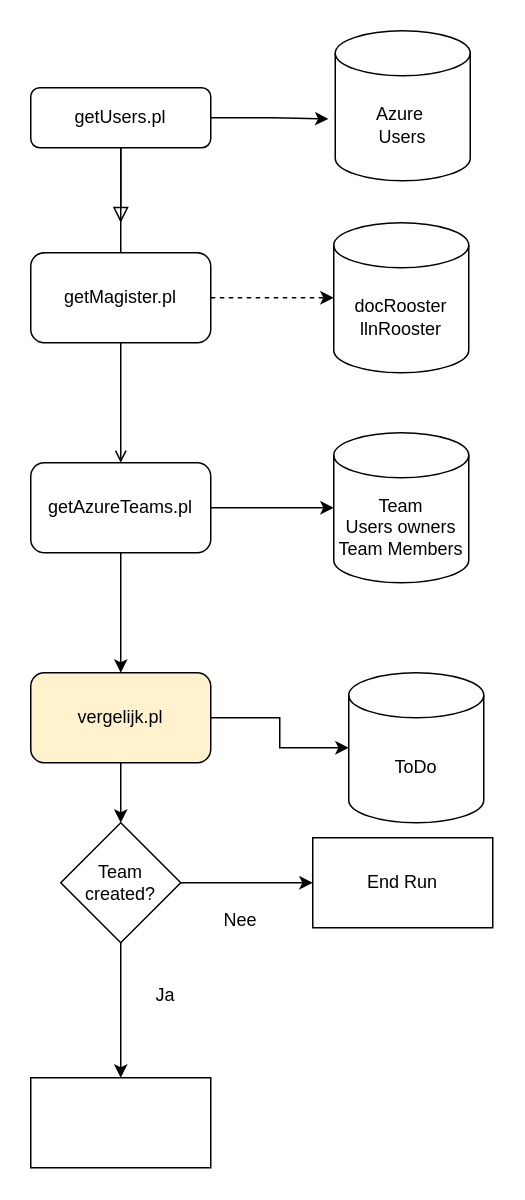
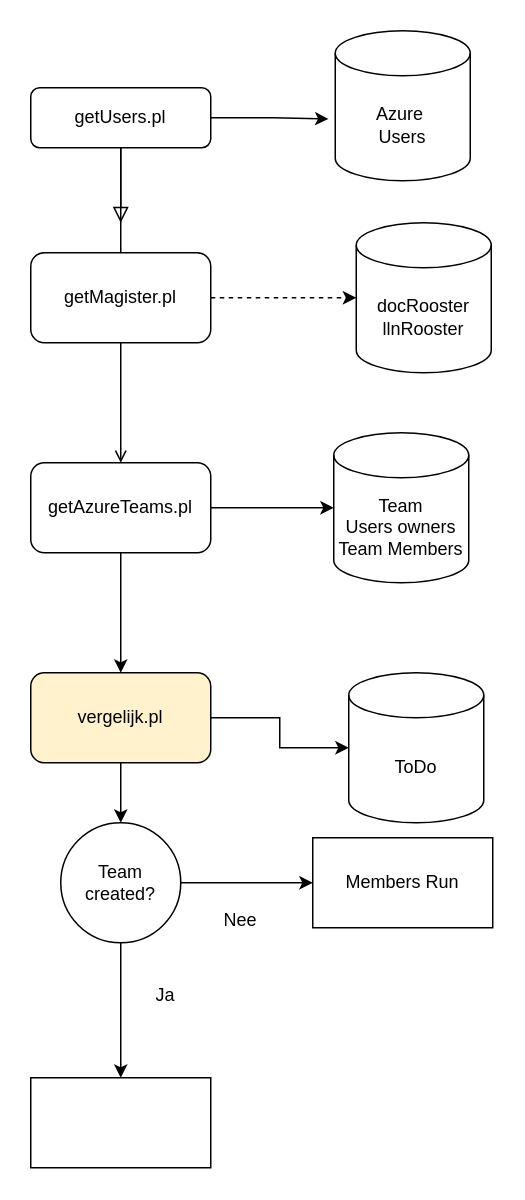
- <mxCell id="10" value="docRooster&lt;div&gt;llnRooster&lt;/div&gt;" style="shape=cylinder3;whiteSpace=wrap;html=1;boundedLbl=1;backgroundOutline=1;size=15;" vertex="1" parent="1"><mxGeometry x="222" y="148" width="90" height="100" as="geometry" /></mxCell>
+ <mxCell id="10" value="docRooster&lt;div&gt;llnRooster&lt;/div&gt;" style="shape=cylinder3;whiteSpace=wrap;html=1;boundedLbl=1;backgroundOutline=1;size=15;" vertex="1" parent="1"><mxGeometry x="237" y="148" width="90" height="100" as="geometry" /></mxCell>
- <mxCell id="21" value="Team created?" style="rhombus;whiteSpace=wrap;html=1;" vertex="1" parent="1"><mxGeometry x="40" y="548" width="80" height="80" as="geometry" /></mxCell>
+ <mxCell id="21" value="Team created?" style="ellipse;whiteSpace=wrap;html=1;" vertex="1" parent="1"><mxGeometry x="40" y="548" width="80" height="80" as="geometry" /></mxCell>
- <mxCell id="25" value="End Run" style="rounded=0;whiteSpace=wrap;html=1;" vertex="1" parent="1"><mxGeometry x="208" y="558" width="120" height="60" as="geometry" /></mxCell>
+ <mxCell id="25" value="Members Run" style="rounded=0;whiteSpace=wrap;html=1;" vertex="1" parent="1"><mxGeometry x="208" y="558" width="120" height="60" as="geometry" /></mxCell>
